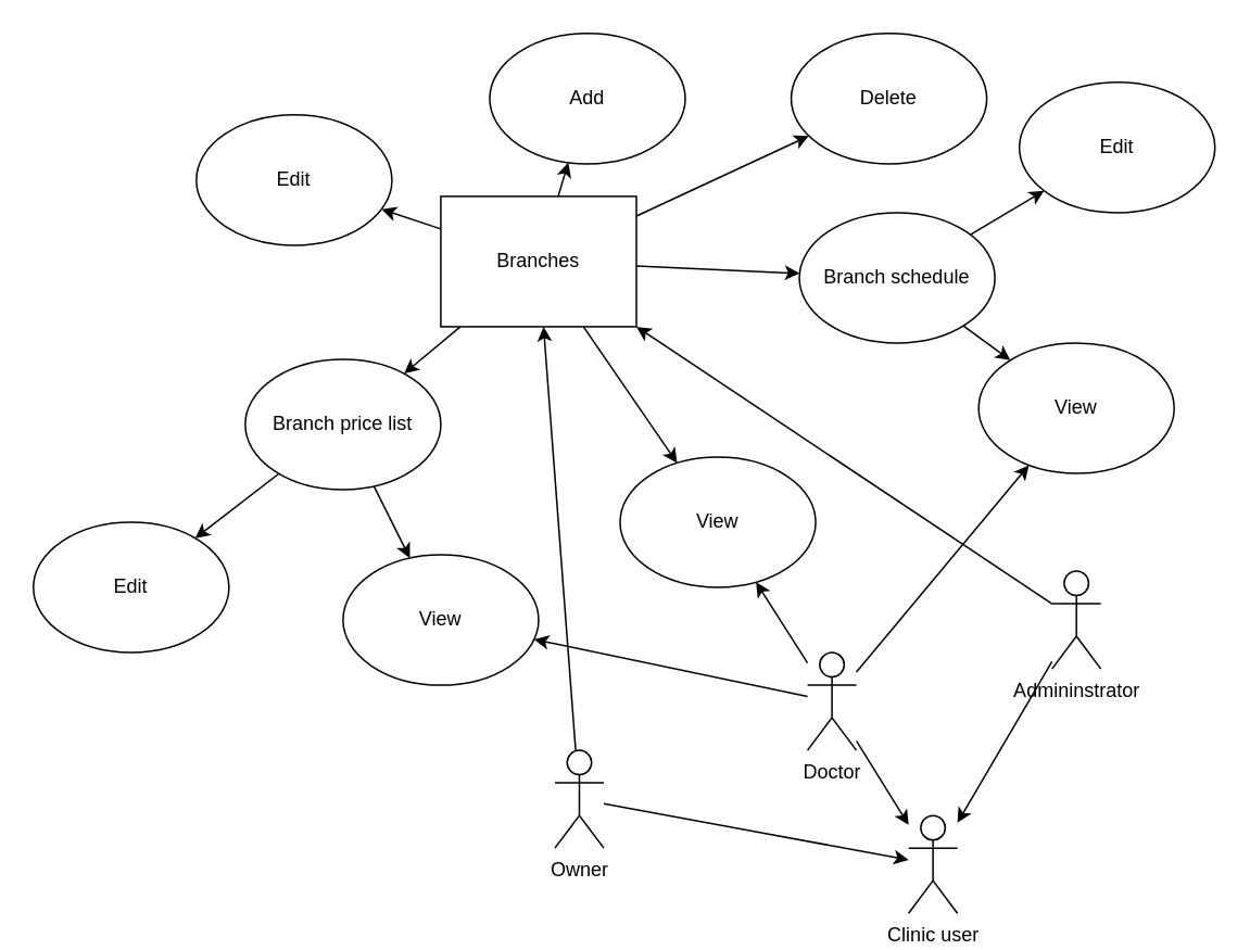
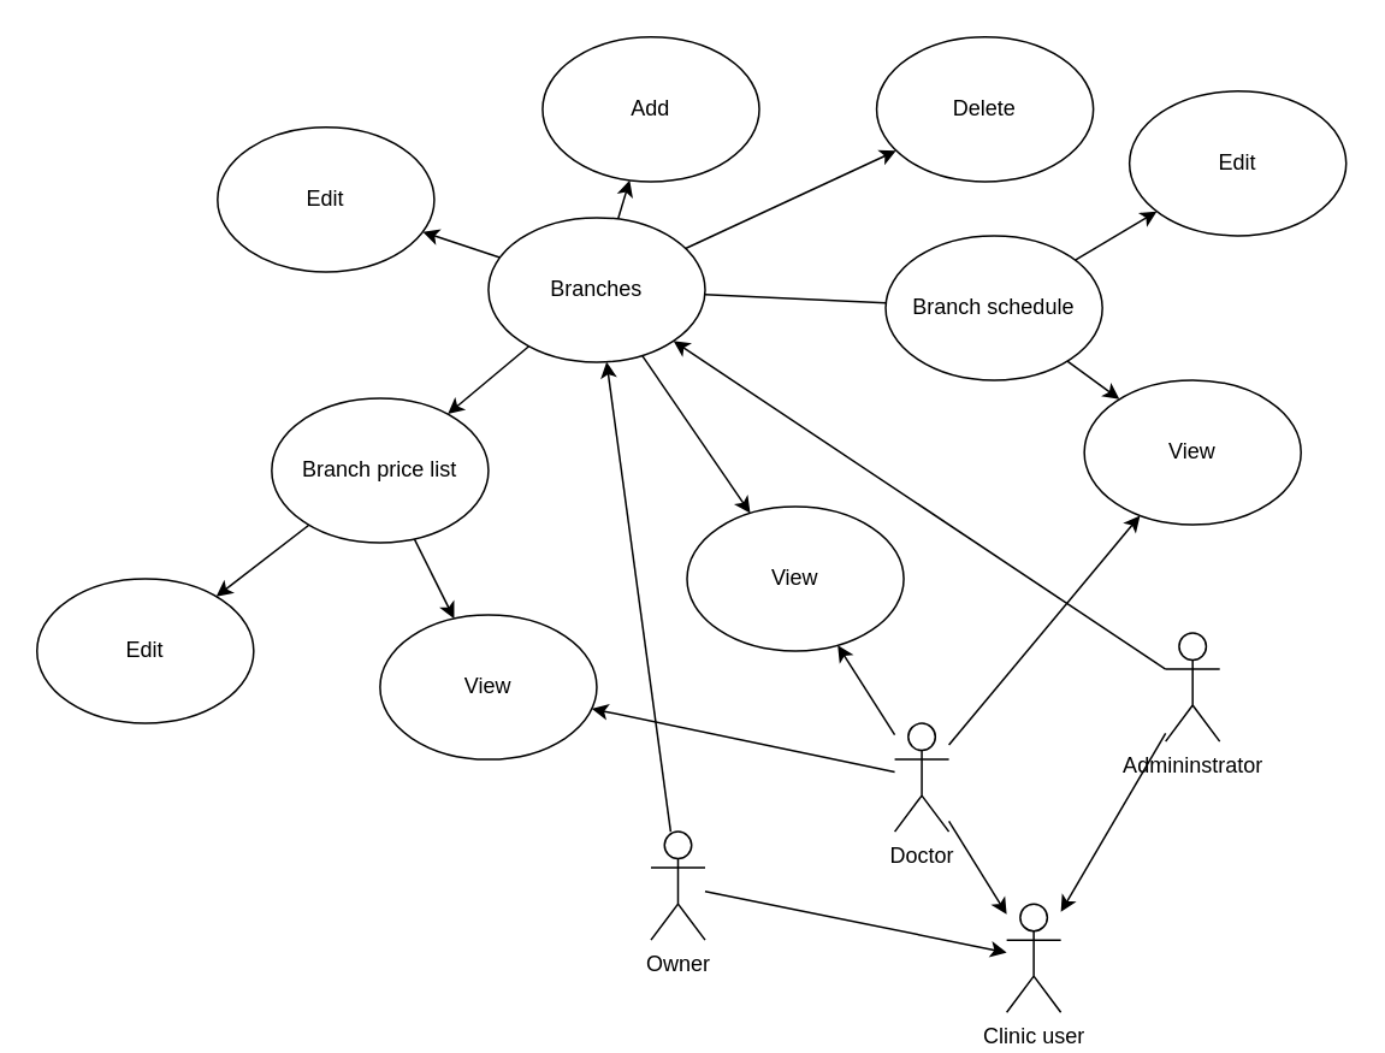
- <mxCell id="20" value="Branches" style="whiteSpace=wrap;html=1;rounded=0;" vertex="1" parent="1"><mxGeometry x="270" y="120" width="120" height="80" as="geometry" /></mxCell>
+ <mxCell id="20" value="Branches" style="ellipse;whiteSpace=wrap;html=1;" vertex="1" parent="1"><mxGeometry x="270" y="120" width="120" height="80" as="geometry" /></mxCell>
- <mxCell id="14" style="rounded=0;orthogonalLoop=1;jettySize=auto;html=1;" edge="1" parent="1" source="20" target="27"><mxGeometry relative="1" as="geometry" /></mxCell>
+ <mxCell id="14" style="rounded=0;orthogonalLoop=1;jettySize=auto;html=1;endArrow=none;" edge="1" parent="1" source="20" target="27"><mxGeometry relative="1" as="geometry" /></mxCell>
- <mxCell id="8" value="Owner" style="shape=umlActor;verticalLabelPosition=bottom;verticalAlign=top;html=1;outlineConnect=0;" parent="1" vertex="1"><mxGeometry x="340" y="460" width="30" height="60" as="geometry" /></mxCell>
+ <mxCell id="8" value="Owner" style="shape=umlActor;verticalLabelPosition=bottom;verticalAlign=top;html=1;outlineConnect=0;" parent="1" vertex="1"><mxGeometry x="360" y="460" width="30" height="60" as="geometry" /></mxCell>
